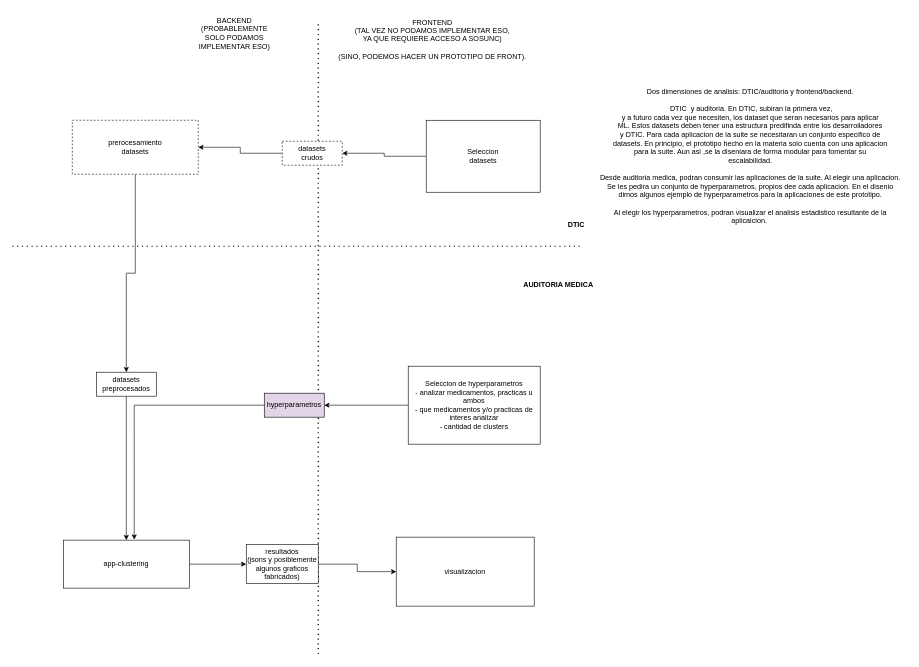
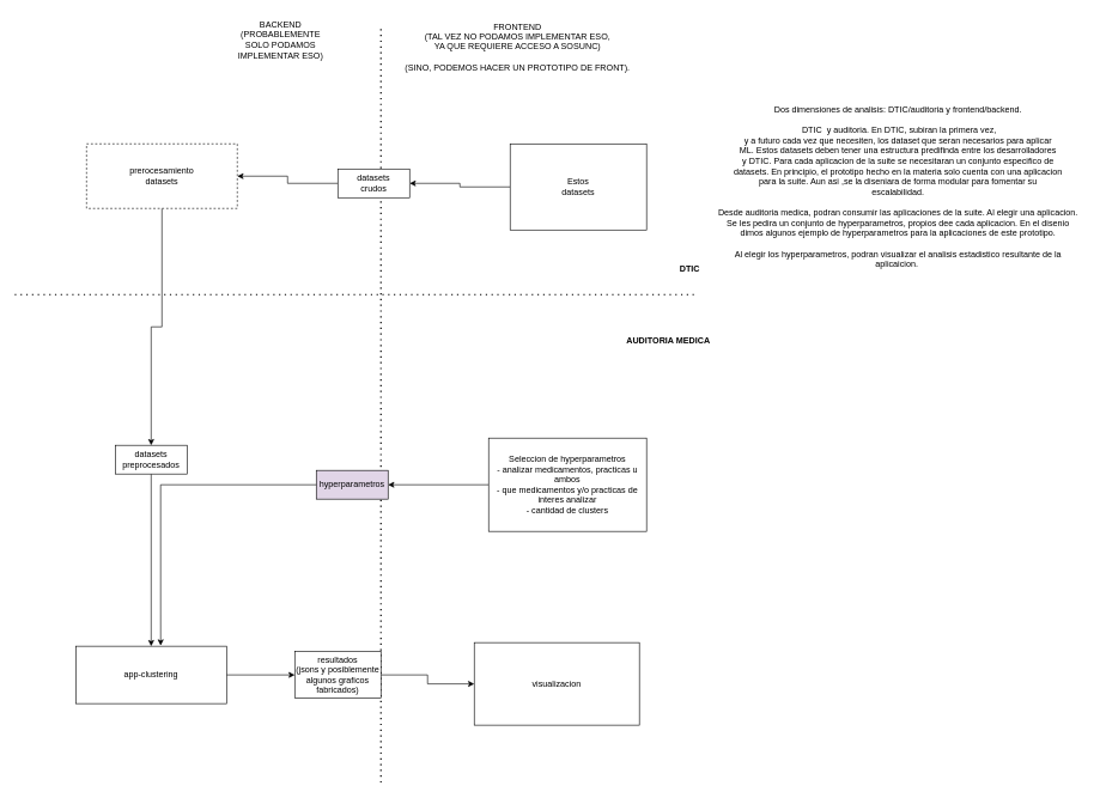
- <mxCell id="11" value="datasets&lt;div&gt;crudos&lt;/div&gt;" style="whiteSpace=wrap;html=1;align=center;dashed=1;" vertex="1" parent="1"><mxGeometry x="470" y="235" width="100" height="40" as="geometry" /></mxCell>
+ <mxCell id="11" value="datasets&lt;div&gt;crudos&lt;/div&gt;" style="whiteSpace=wrap;html=1;align=center;" vertex="1" parent="1"><mxGeometry x="470" y="235" width="100" height="40" as="geometry" /></mxCell>
- <mxCell id="6" value="Seleccion&lt;div&gt;datasets&lt;/div&gt;" style="whiteSpace=wrap;html=1;align=center;" vertex="1" parent="1"><mxGeometry x="710" y="200" width="190" height="120" as="geometry" /></mxCell>
+ <mxCell id="6" value="Estos&lt;div&gt;datasets&lt;/div&gt;" style="whiteSpace=wrap;html=1;align=center;" vertex="1" parent="1"><mxGeometry x="710" y="200" width="190" height="120" as="geometry" /></mxCell>
